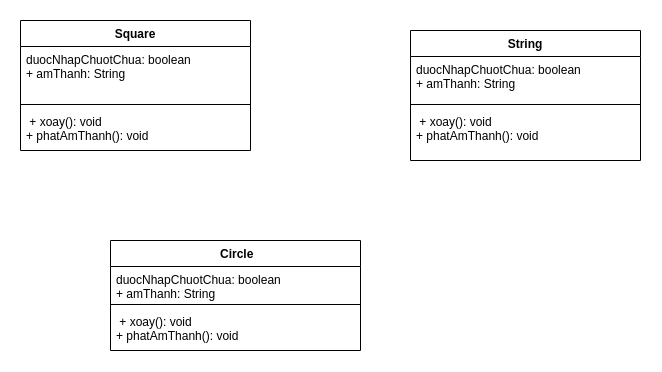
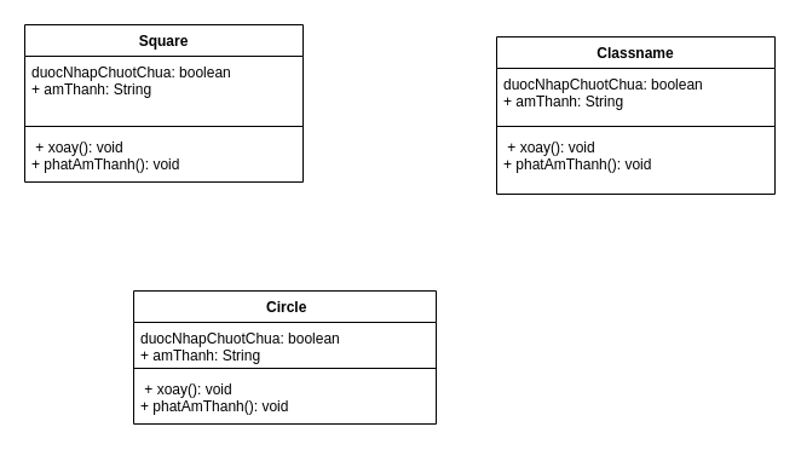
- <mxCell id="10" value="String" style="swimlane;fontStyle=1;align=center;verticalAlign=top;childLayout=stackLayout;horizontal=1;startSize=26;horizontalStack=0;resizeParent=1;resizeParentMax=0;resizeLast=0;collapsible=1;marginBottom=0;" vertex="1" parent="1"><mxGeometry x="410" y="30" width="230" height="130" as="geometry" /></mxCell>
+ <mxCell id="10" value="Classname" style="swimlane;fontStyle=1;align=center;verticalAlign=top;childLayout=stackLayout;horizontal=1;startSize=26;horizontalStack=0;resizeParent=1;resizeParentMax=0;resizeLast=0;collapsible=1;marginBottom=0;" vertex="1" parent="1"><mxGeometry x="410" y="30" width="230" height="130" as="geometry" /></mxCell>
